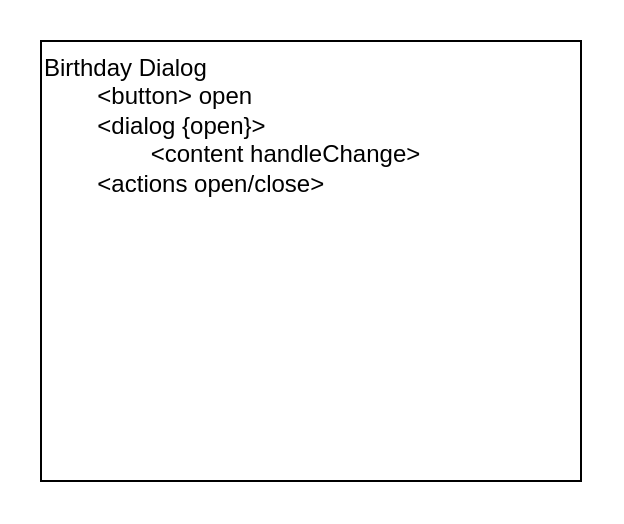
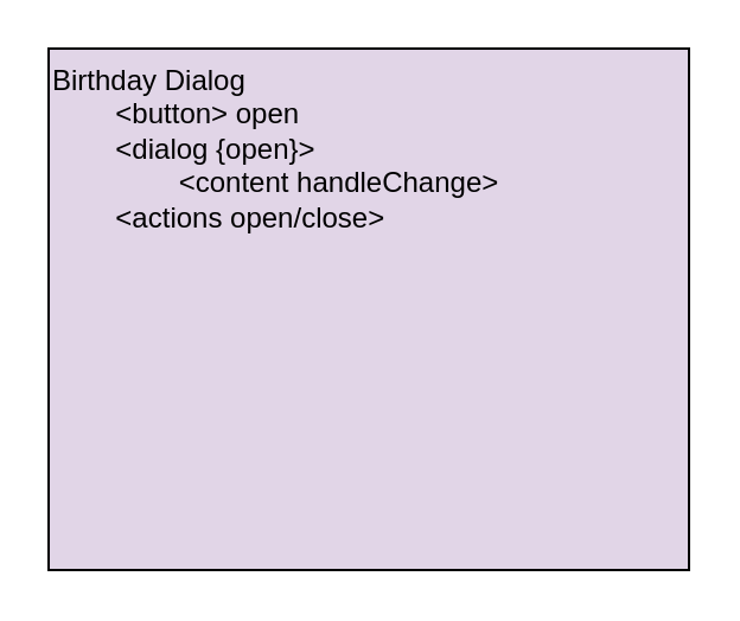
- <mxCell id="2" value="Birthday Dialog&lt;br&gt;&lt;span style=&quot;white-space: pre&quot;&gt;&#09;&lt;/span&gt;&amp;lt;button&amp;gt; open&lt;br&gt;&lt;span style=&quot;white-space: pre&quot;&gt;&#09;&lt;/span&gt;&amp;lt;dialog {open}&amp;gt;&lt;br&gt;&lt;span style=&quot;white-space: pre&quot;&gt;&#09;&lt;/span&gt;&lt;span style=&quot;white-space: pre&quot;&gt;&#09;&lt;/span&gt;&amp;lt;content handleChange&amp;gt;&lt;br&gt;&lt;span style=&quot;white-space: pre&quot;&gt;&#09;&lt;/span&gt;&amp;lt;actions open/close&amp;gt;" style="rounded=0;whiteSpace=wrap;html=1;verticalAlign=top;align=left;" parent="1" vertex="1"><mxGeometry x="20" y="20" width="270" height="220" as="geometry" /></mxCell>
+ <mxCell id="2" value="Birthday Dialog&lt;br&gt;&lt;span style=&quot;white-space: pre&quot;&gt;&#09;&lt;/span&gt;&amp;lt;button&amp;gt; open&lt;br&gt;&lt;span style=&quot;white-space: pre&quot;&gt;&#09;&lt;/span&gt;&amp;lt;dialog {open}&amp;gt;&lt;br&gt;&lt;span style=&quot;white-space: pre&quot;&gt;&#09;&lt;/span&gt;&lt;span style=&quot;white-space: pre&quot;&gt;&#09;&lt;/span&gt;&amp;lt;content handleChange&amp;gt;&lt;br&gt;&lt;span style=&quot;white-space: pre&quot;&gt;&#09;&lt;/span&gt;&amp;lt;actions open/close&amp;gt;" style="rounded=0;whiteSpace=wrap;html=1;verticalAlign=top;align=left;fillColor=#e1d5e7;" parent="1" vertex="1"><mxGeometry x="20" y="20" width="270" height="220" as="geometry" /></mxCell>
